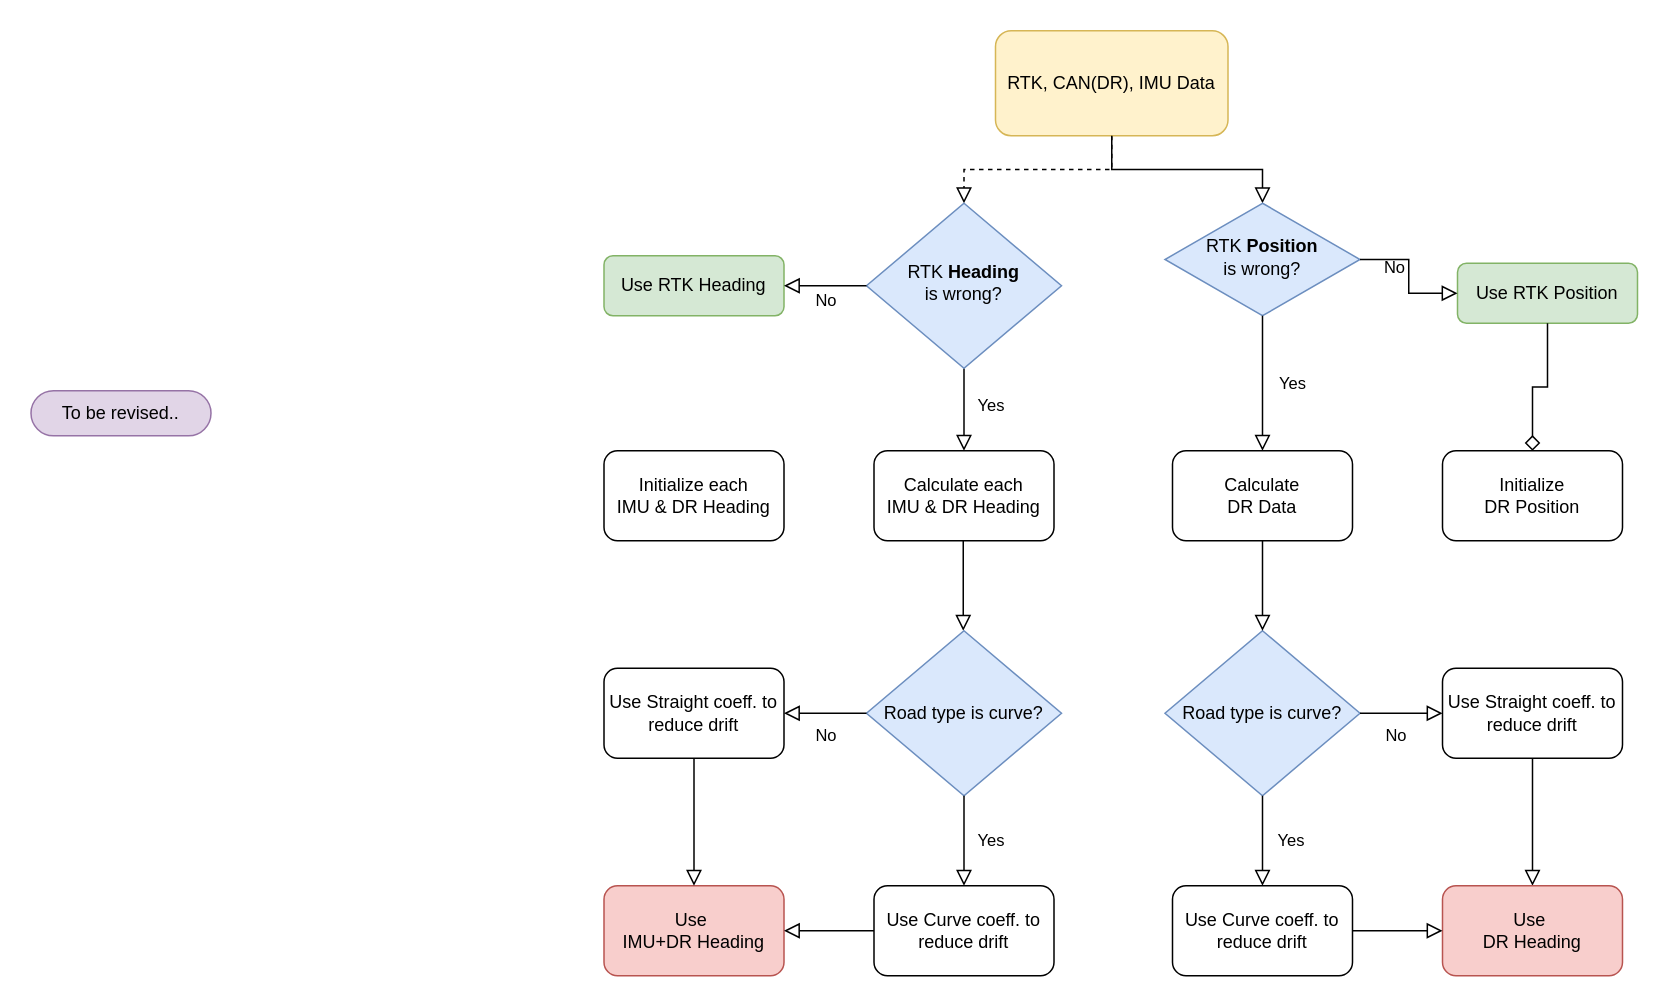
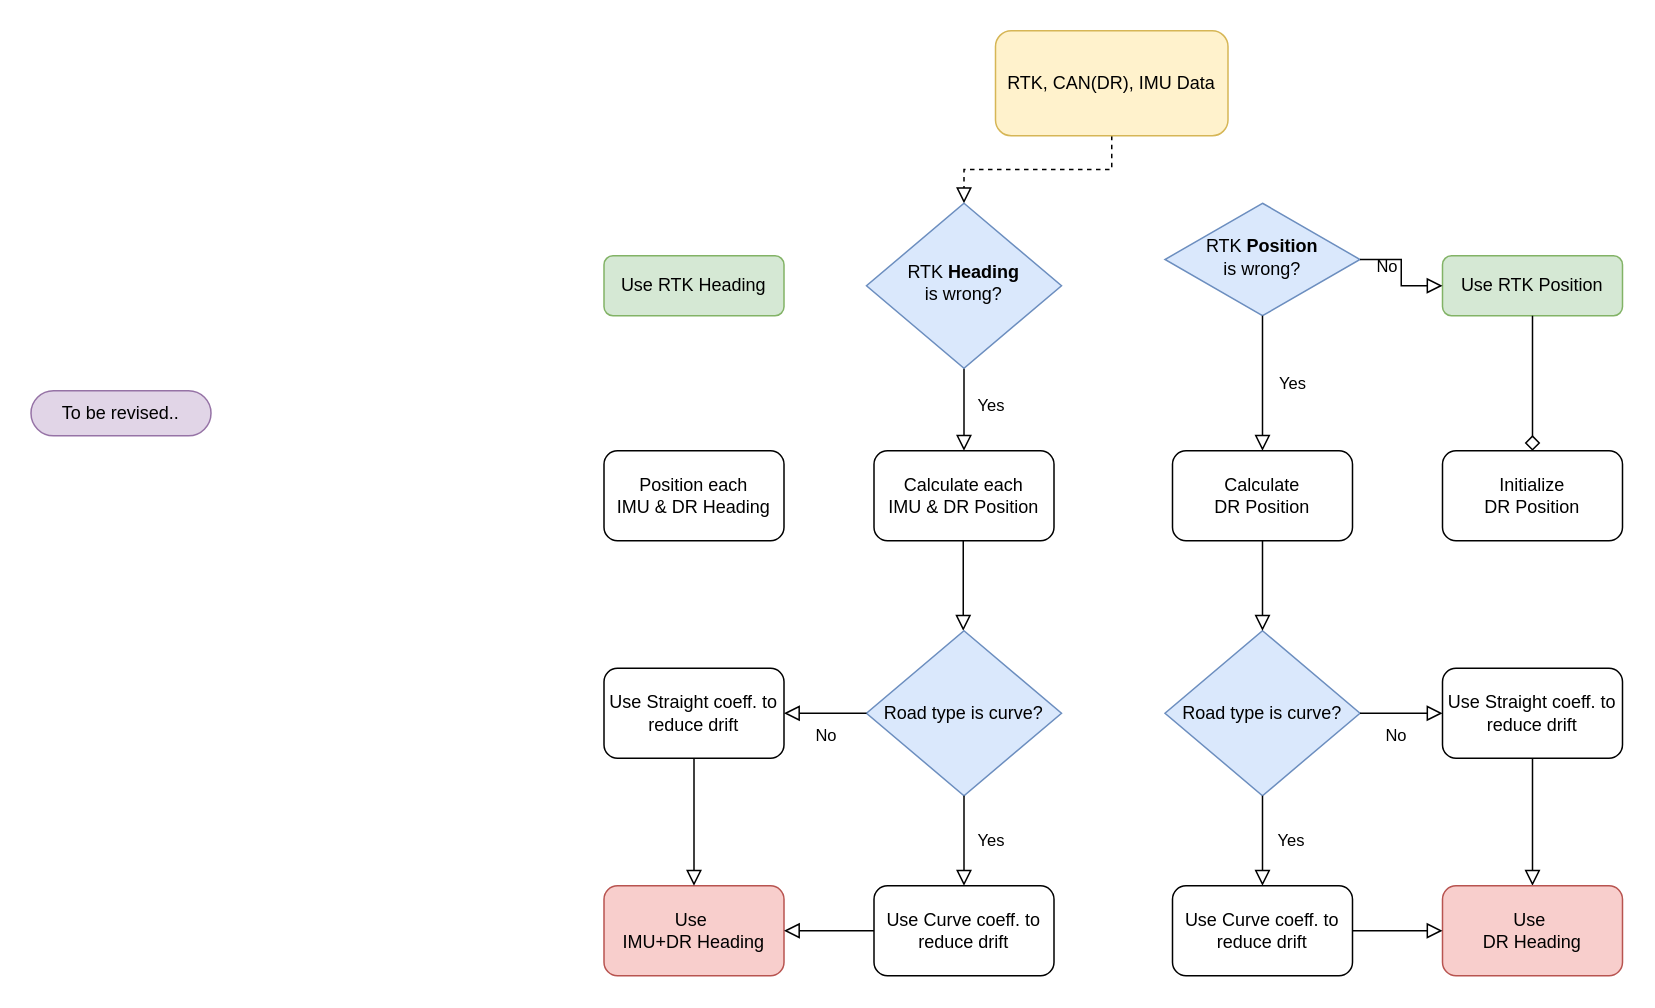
- <mxCell id="16" value="" style="rounded=0;html=1;jettySize=auto;orthogonalLoop=1;fontSize=11;endArrow=block;endFill=0;endSize=8;strokeWidth=1;shadow=0;labelBackgroundColor=none;edgeStyle=orthogonalEdgeStyle;exitX=0.5;exitY=1;exitDx=0;exitDy=0;" parent="1" source="3" target="17" edge="1"><mxGeometry relative="1" as="geometry"><mxPoint x="693" y="40" as="sourcePoint" /></mxGeometry></mxCell>
- <mxCell id="21" value="No" style="rounded=0;html=1;jettySize=auto;orthogonalLoop=1;fontSize=11;endArrow=block;endFill=0;endSize=8;strokeWidth=1;shadow=0;labelBackgroundColor=none;edgeStyle=orthogonalEdgeStyle;entryX=1;entryY=0.5;entryDx=0;entryDy=0;exitX=0;exitY=0.5;exitDx=0;exitDy=0;" parent="1" source="5" target="6" edge="1"><mxGeometry x="-0.018" y="10" relative="1" as="geometry"><mxPoint as="offset" /><mxPoint x="652" y="310" as="targetPoint" /><mxPoint x="652" y="255" as="sourcePoint" /><Array as="points" /></mxGeometry></mxCell>
- <mxCell id="22" value="Use RTK Position" style="rounded=1;whiteSpace=wrap;html=1;fontSize=12;glass=0;strokeWidth=1;shadow=0;fillColor=#d5e8d4;strokeColor=#82b366;" parent="1" vertex="1"><mxGeometry x="971" y="175" width="120" height="40" as="geometry" /></mxCell>
+ <mxCell id="22" value="Use RTK Position" style="rounded=1;whiteSpace=wrap;html=1;fontSize=12;glass=0;strokeWidth=1;shadow=0;fillColor=#d5e8d4;strokeColor=#82b366;" parent="1" vertex="1"><mxGeometry x="961" y="170" width="120" height="40" as="geometry" /></mxCell>
- <mxCell id="8" value="Initialize each&lt;div&gt;IMU &amp;amp; DR Heading&lt;/div&gt;" style="rounded=1;whiteSpace=wrap;html=1;" parent="1" vertex="1"><mxGeometry x="402" y="300" width="120" height="60" as="geometry" /></mxCell>
+ <mxCell id="8" value="Position each&lt;div&gt;IMU &amp;amp; DR Heading&lt;/div&gt;" style="rounded=1;whiteSpace=wrap;html=1;" parent="1" vertex="1"><mxGeometry x="402" y="300" width="120" height="60" as="geometry" /></mxCell>
- <mxCell id="9" value="&lt;div&gt;Calculate each&lt;/div&gt;&lt;div&gt;IMU &amp;amp; DR Heading&lt;/div&gt;" style="rounded=1;whiteSpace=wrap;html=1;" parent="1" vertex="1"><mxGeometry x="582" y="300" width="120" height="60" as="geometry" /></mxCell>
+ <mxCell id="9" value="&lt;div&gt;Calculate each&lt;/div&gt;&lt;div&gt;IMU &amp;amp; DR Position&lt;/div&gt;" style="rounded=1;whiteSpace=wrap;html=1;" parent="1" vertex="1"><mxGeometry x="582" y="300" width="120" height="60" as="geometry" /></mxCell>
- <mxCell id="18" value="&lt;div&gt;Calculate&lt;/div&gt;&lt;div&gt;DR Data&lt;/div&gt;" style="rounded=1;whiteSpace=wrap;html=1;" parent="1" vertex="1"><mxGeometry x="781" y="300" width="120" height="60" as="geometry" /></mxCell>
+ <mxCell id="18" value="&lt;div&gt;Calculate&lt;/div&gt;&lt;div&gt;DR Position&lt;/div&gt;" style="rounded=1;whiteSpace=wrap;html=1;" parent="1" vertex="1"><mxGeometry x="781" y="300" width="120" height="60" as="geometry" /></mxCell>
